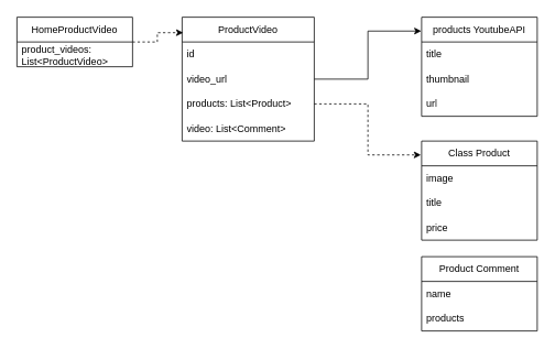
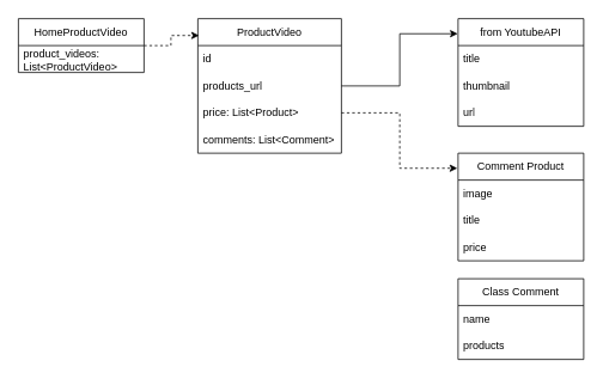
- <mxCell id="7" value="products YoutubeAPI" style="swimlane;fontStyle=0;childLayout=stackLayout;horizontal=1;startSize=30;horizontalStack=0;resizeParent=1;resizeParentMax=0;resizeLast=0;collapsible=1;marginBottom=0;whiteSpace=wrap;html=1;" vertex="1" parent="1"><mxGeometry x="510" y="20" width="140" height="120" as="geometry" /></mxCell>
+ <mxCell id="7" value="from YoutubeAPI" style="swimlane;fontStyle=0;childLayout=stackLayout;horizontal=1;startSize=30;horizontalStack=0;resizeParent=1;resizeParentMax=0;resizeLast=0;collapsible=1;marginBottom=0;whiteSpace=wrap;html=1;" vertex="1" parent="1"><mxGeometry x="510" y="20" width="140" height="120" as="geometry" /></mxCell>
- <mxCell id="4" value="video_url" style="text;strokeColor=none;fillColor=none;align=left;verticalAlign=middle;spacingLeft=4;spacingRight=4;overflow=hidden;points=[[0,0.5],[1,0.5]];portConstraint=eastwest;rotatable=0;whiteSpace=wrap;html=1;" vertex="1" parent="2"><mxGeometry y="60" width="160" height="30" as="geometry" /></mxCell>
+ <mxCell id="4" value="products_url" style="text;strokeColor=none;fillColor=none;align=left;verticalAlign=middle;spacingLeft=4;spacingRight=4;overflow=hidden;points=[[0,0.5],[1,0.5]];portConstraint=eastwest;rotatable=0;whiteSpace=wrap;html=1;" vertex="1" parent="2"><mxGeometry y="60" width="160" height="30" as="geometry" /></mxCell>
- <mxCell id="5" value="products: List&amp;lt;Product&amp;gt;" style="text;strokeColor=none;fillColor=none;align=left;verticalAlign=middle;spacingLeft=4;spacingRight=4;overflow=hidden;points=[[0,0.5],[1,0.5]];portConstraint=eastwest;rotatable=0;whiteSpace=wrap;html=1;" vertex="1" parent="2"><mxGeometry y="90" width="160" height="30" as="geometry" /></mxCell>
+ <mxCell id="5" value="price: List&amp;lt;Product&amp;gt;" style="text;strokeColor=none;fillColor=none;align=left;verticalAlign=middle;spacingLeft=4;spacingRight=4;overflow=hidden;points=[[0,0.5],[1,0.5]];portConstraint=eastwest;rotatable=0;whiteSpace=wrap;html=1;" vertex="1" parent="2"><mxGeometry y="90" width="160" height="30" as="geometry" /></mxCell>
- <mxCell id="6" value="video: List&amp;lt;Comment&amp;gt;" style="text;strokeColor=none;fillColor=none;align=left;verticalAlign=middle;spacingLeft=4;spacingRight=4;overflow=hidden;points=[[0,0.5],[1,0.5]];portConstraint=eastwest;rotatable=0;whiteSpace=wrap;html=1;" vertex="1" parent="2"><mxGeometry y="120" width="160" height="30" as="geometry" /></mxCell>
+ <mxCell id="6" value="comments: List&amp;lt;Comment&amp;gt;" style="text;strokeColor=none;fillColor=none;align=left;verticalAlign=middle;spacingLeft=4;spacingRight=4;overflow=hidden;points=[[0,0.5],[1,0.5]];portConstraint=eastwest;rotatable=0;whiteSpace=wrap;html=1;" vertex="1" parent="2"><mxGeometry y="120" width="160" height="30" as="geometry" /></mxCell>
- <mxCell id="11" value="Class Product" style="swimlane;fontStyle=0;childLayout=stackLayout;horizontal=1;startSize=30;horizontalStack=0;resizeParent=1;resizeParentMax=0;resizeLast=0;collapsible=1;marginBottom=0;whiteSpace=wrap;html=1;" vertex="1" parent="1"><mxGeometry x="510" y="170" width="140" height="120" as="geometry" /></mxCell>
+ <mxCell id="11" value="Comment Product" style="swimlane;fontStyle=0;childLayout=stackLayout;horizontal=1;startSize=30;horizontalStack=0;resizeParent=1;resizeParentMax=0;resizeLast=0;collapsible=1;marginBottom=0;whiteSpace=wrap;html=1;" vertex="1" parent="1"><mxGeometry x="510" y="170" width="140" height="120" as="geometry" /></mxCell>
- <mxCell id="15" value="Product Comment" style="swimlane;fontStyle=0;childLayout=stackLayout;horizontal=1;startSize=30;horizontalStack=0;resizeParent=1;resizeParentMax=0;resizeLast=0;collapsible=1;marginBottom=0;whiteSpace=wrap;html=1;" vertex="1" parent="1"><mxGeometry x="510" y="310" width="140" height="90" as="geometry" /></mxCell>
+ <mxCell id="15" value="Class Comment" style="swimlane;fontStyle=0;childLayout=stackLayout;horizontal=1;startSize=30;horizontalStack=0;resizeParent=1;resizeParentMax=0;resizeLast=0;collapsible=1;marginBottom=0;whiteSpace=wrap;html=1;" vertex="1" parent="1"><mxGeometry x="510" y="310" width="140" height="90" as="geometry" /></mxCell>
